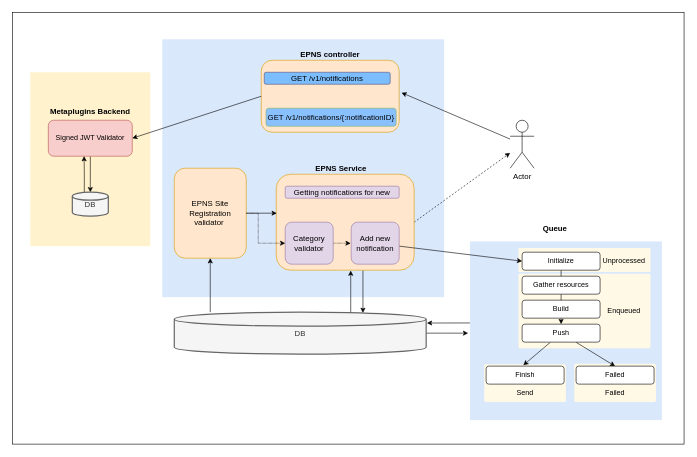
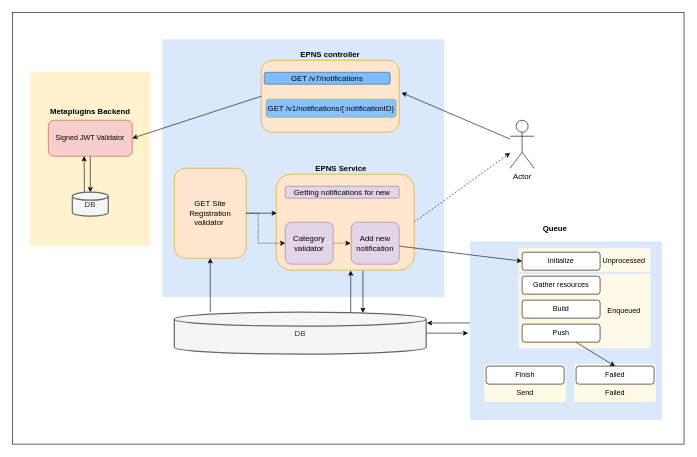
- <mxCell id="18" value="GET /v1/notifications" style="rounded=1;whiteSpace=wrap;html=1;fontSize=13;fillColor=#7CBDFE;strokeColor=#56517e;" parent="1" vertex="1"><mxGeometry x="440" y="120" width="210" height="20" as="geometry" /></mxCell>
+ <mxCell id="18" value="GET /v7/notifications" style="rounded=1;whiteSpace=wrap;html=1;fontSize=13;fillColor=#7CBDFE;strokeColor=#56517e;" parent="1" vertex="1"><mxGeometry x="440" y="120" width="210" height="20" as="geometry" /></mxCell>
- <mxCell id="33" value="GET /v1/notifications/{:notificationID}" style="rounded=1;whiteSpace=wrap;html=1;fontSize=13;fillColor=#89C0FE;strokeColor=#82b366;" parent="1" vertex="1"><mxGeometry x="443" y="180" width="217" height="30" as="geometry" /></mxCell>
+ <mxCell id="33" value="GET /v1/notifications/{:notificationID}" style="rounded=1;whiteSpace=wrap;html=1;fontSize=13;fillColor=#89C0FE;strokeColor=#82b366;" parent="1" vertex="1"><mxGeometry x="443" y="165" width="217" height="30" as="geometry" /></mxCell>
- <mxCell id="20" value="EPNS Site Registration validator&amp;nbsp;" style="rounded=1;whiteSpace=wrap;html=1;fontSize=13;fillColor=#ffe6cc;strokeColor=#d79b00;" parent="1" vertex="1"><mxGeometry x="290" y="280" width="120" height="150" as="geometry" /></mxCell>
+ <mxCell id="20" value="GET Site Registration validator&amp;nbsp;" style="rounded=1;whiteSpace=wrap;html=1;fontSize=13;fillColor=#ffe6cc;strokeColor=#d79b00;" parent="1" vertex="1"><mxGeometry x="290" y="280" width="120" height="150" as="geometry" /></mxCell>
- <mxCell id="39" value="" style="edgeStyle=orthogonalEdgeStyle;rounded=0;orthogonalLoop=1;jettySize=auto;html=1;" parent="1" source="40" target="45" edge="1"><mxGeometry relative="1" as="geometry" /></mxCell>
- <mxCell id="43" style="edgeStyle=none;rounded=0;orthogonalLoop=1;jettySize=auto;html=1;entryX=0.477;entryY=-0.05;entryDx=0;entryDy=0;entryPerimeter=0;" parent="1" source="45" target="46" edge="1"><mxGeometry relative="1" as="geometry" /></mxCell>
